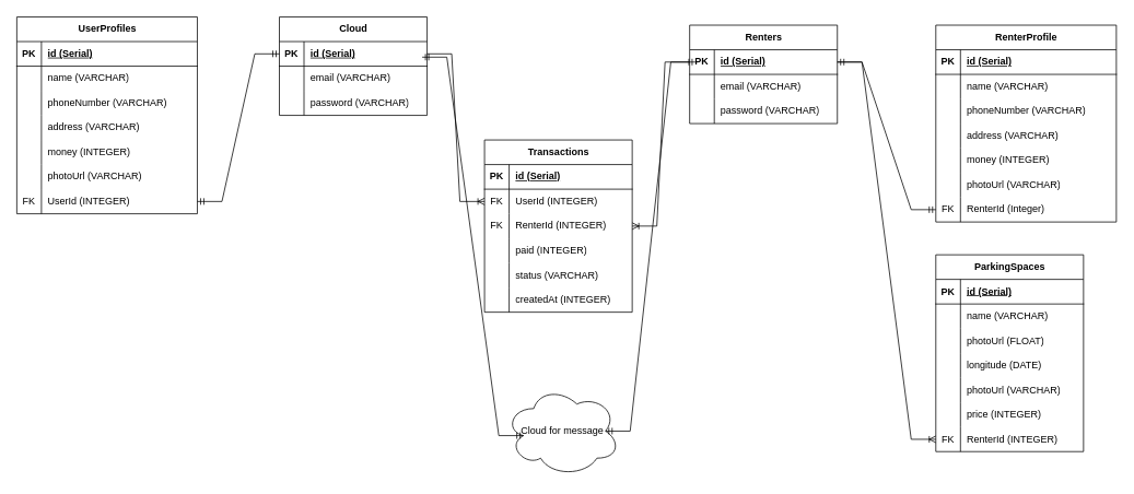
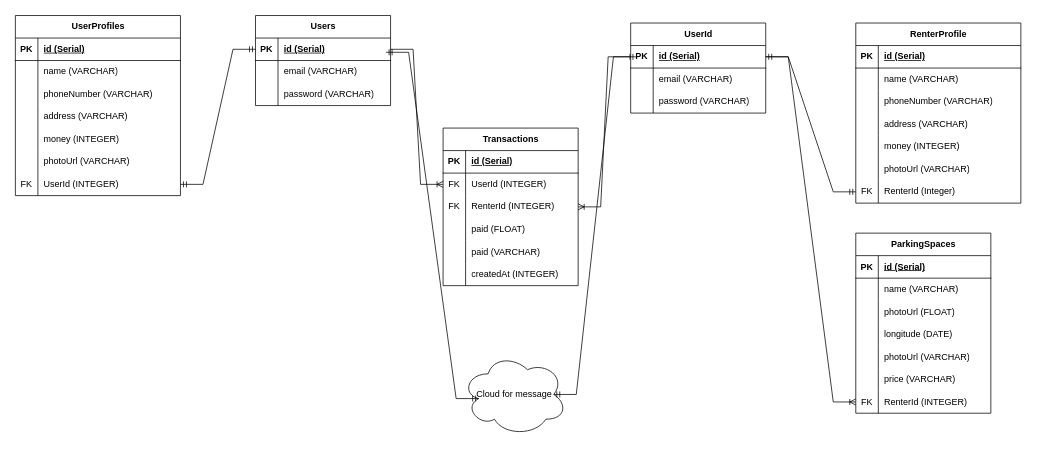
- <mxCell id="2" value="Cloud" style="shape=table;startSize=30;container=1;collapsible=1;childLayout=tableLayout;fixedRows=1;rowLines=0;fontStyle=1;align=center;resizeLast=1;html=1;" parent="1" vertex="1"><mxGeometry x="340" y="20" width="180" height="120" as="geometry" /></mxCell>
+ <mxCell id="2" value="Users" style="shape=table;startSize=30;container=1;collapsible=1;childLayout=tableLayout;fixedRows=1;rowLines=0;fontStyle=1;align=center;resizeLast=1;html=1;" parent="1" vertex="1"><mxGeometry x="340" y="20" width="180" height="120" as="geometry" /></mxCell>
- <mxCell id="12" value="Renters" style="shape=table;startSize=30;container=1;collapsible=1;childLayout=tableLayout;fixedRows=1;rowLines=0;fontStyle=1;align=center;resizeLast=1;html=1;" parent="1" vertex="1"><mxGeometry x="840" y="30" width="180" height="120" as="geometry" /></mxCell>
+ <mxCell id="12" value="UserId" style="shape=table;startSize=30;container=1;collapsible=1;childLayout=tableLayout;fixedRows=1;rowLines=0;fontStyle=1;align=center;resizeLast=1;html=1;" parent="1" vertex="1"><mxGeometry x="840" y="30" width="180" height="120" as="geometry" /></mxCell>
- <mxCell id="103" value="paid (INTEGER)" style="shape=partialRectangle;connectable=0;fillColor=none;top=0;left=0;bottom=0;right=0;align=left;spacingLeft=6;overflow=hidden;whiteSpace=wrap;html=1;" parent="101" vertex="1"><mxGeometry x="30" width="150" height="30" as="geometry"><mxRectangle width="150" height="30" as="alternateBounds" /></mxGeometry></mxCell>
+ <mxCell id="103" value="paid (FLOAT)" style="shape=partialRectangle;connectable=0;fillColor=none;top=0;left=0;bottom=0;right=0;align=left;spacingLeft=6;overflow=hidden;whiteSpace=wrap;html=1;" parent="101" vertex="1"><mxGeometry x="30" width="150" height="30" as="geometry"><mxRectangle width="150" height="30" as="alternateBounds" /></mxGeometry></mxCell>
- <mxCell id="106" value="status (VARCHAR)" style="shape=partialRectangle;connectable=0;fillColor=none;top=0;left=0;bottom=0;right=0;align=left;spacingLeft=6;overflow=hidden;whiteSpace=wrap;html=1;" parent="104" vertex="1"><mxGeometry x="30" width="150" height="30" as="geometry"><mxRectangle width="150" height="30" as="alternateBounds" /></mxGeometry></mxCell>
+ <mxCell id="106" value="paid (VARCHAR)" style="shape=partialRectangle;connectable=0;fillColor=none;top=0;left=0;bottom=0;right=0;align=left;spacingLeft=6;overflow=hidden;whiteSpace=wrap;html=1;" parent="104" vertex="1"><mxGeometry x="30" width="150" height="30" as="geometry"><mxRectangle width="150" height="30" as="alternateBounds" /></mxGeometry></mxCell>
- <mxCell id="86" value="price (INTEGER)" style="shape=partialRectangle;connectable=0;fillColor=none;top=0;left=0;bottom=0;right=0;align=left;spacingLeft=6;overflow=hidden;whiteSpace=wrap;html=1;" parent="84" vertex="1"><mxGeometry x="30" width="150" height="30" as="geometry"><mxRectangle width="150" height="30" as="alternateBounds" /></mxGeometry></mxCell>
+ <mxCell id="86" value="price (VARCHAR)" style="shape=partialRectangle;connectable=0;fillColor=none;top=0;left=0;bottom=0;right=0;align=left;spacingLeft=6;overflow=hidden;whiteSpace=wrap;html=1;" parent="84" vertex="1"><mxGeometry x="30" width="150" height="30" as="geometry"><mxRectangle width="150" height="30" as="alternateBounds" /></mxGeometry></mxCell>
